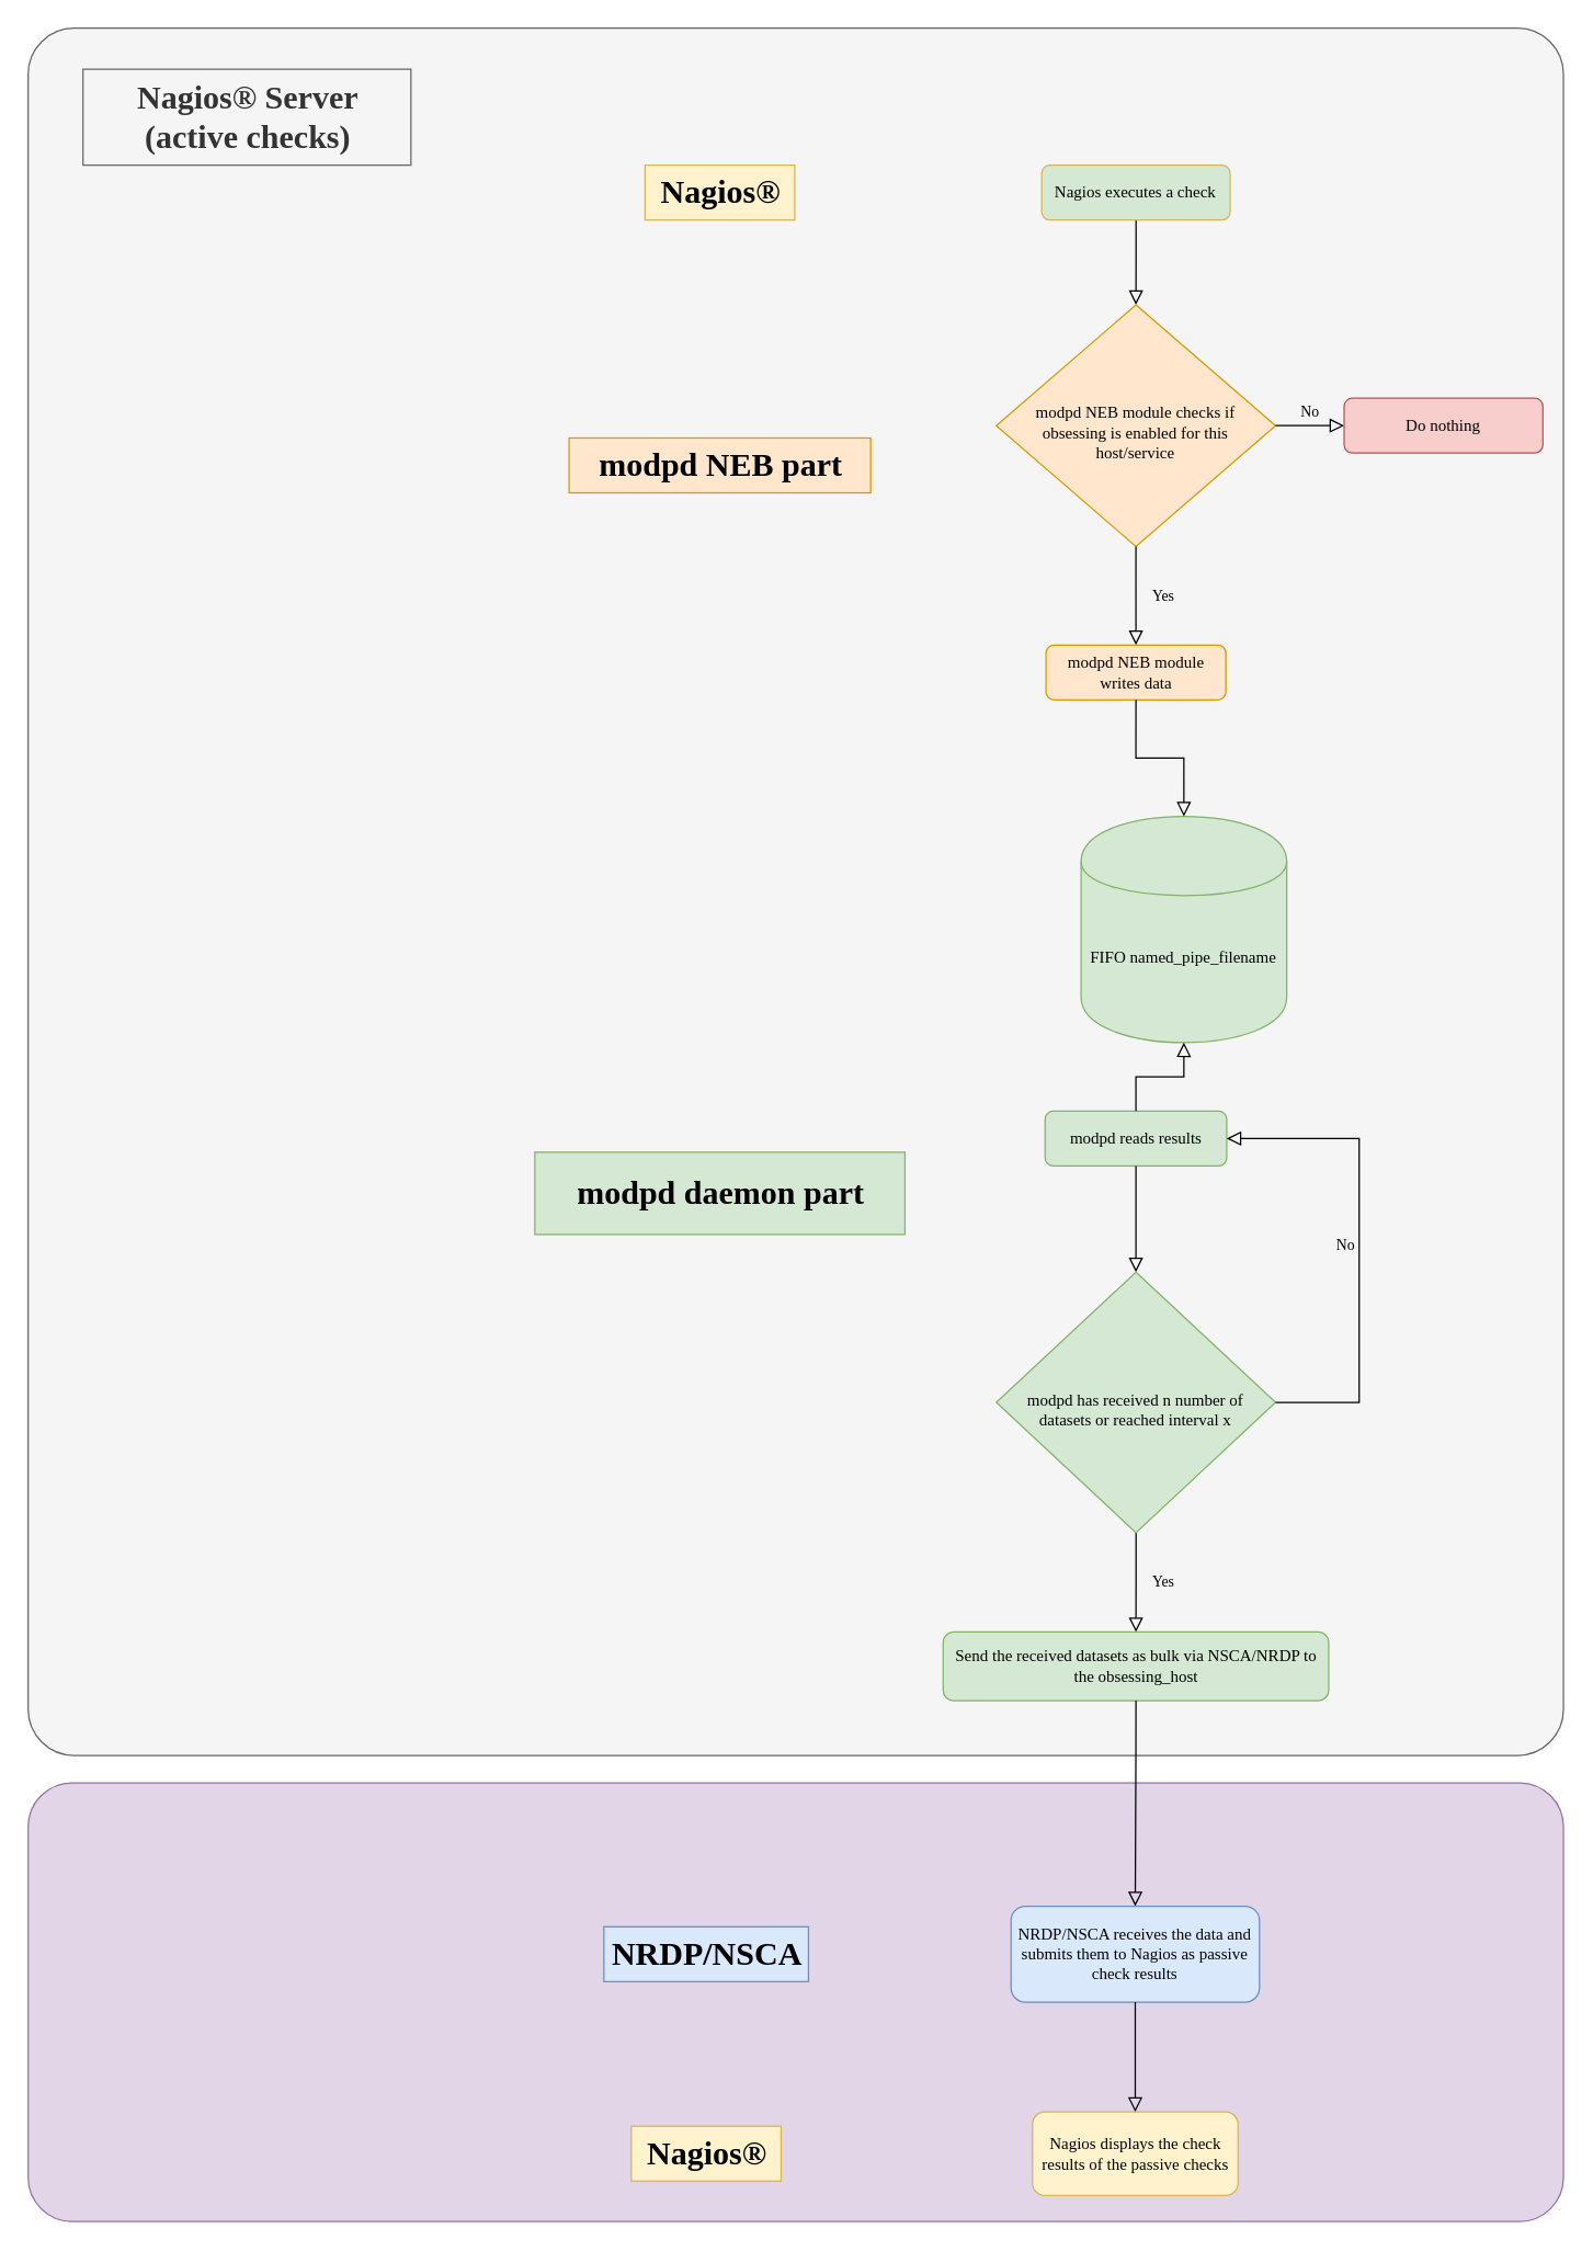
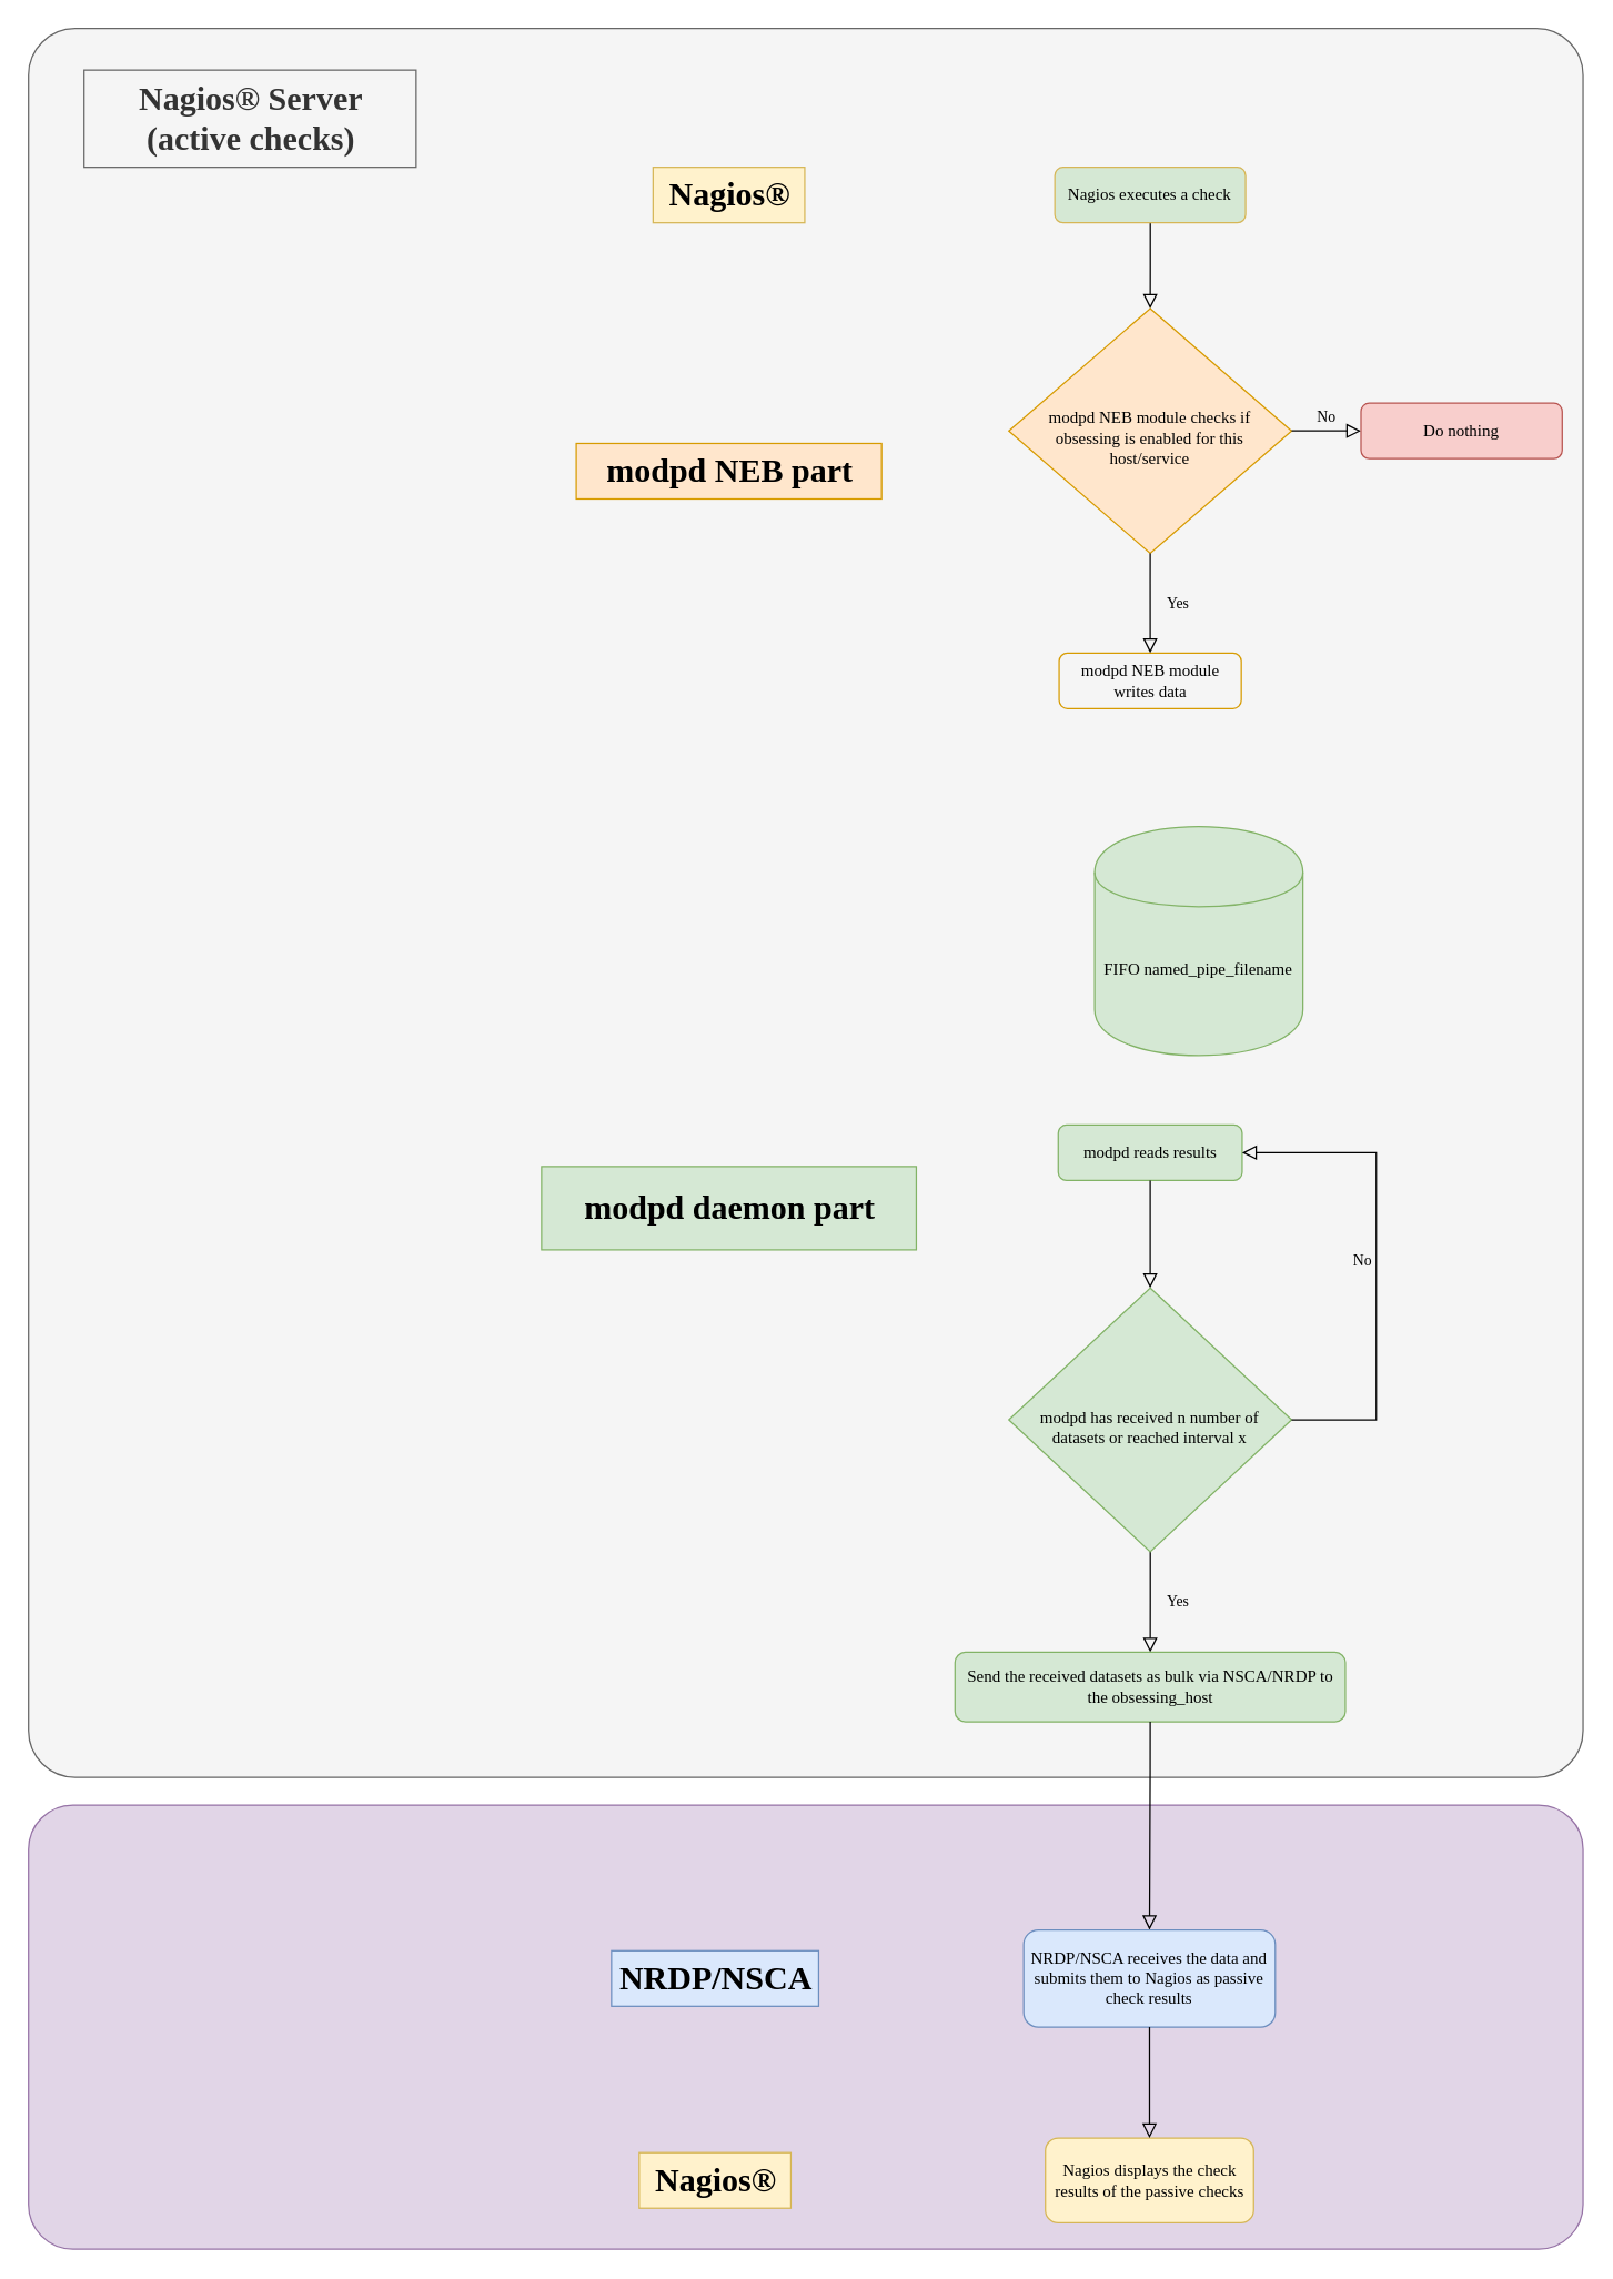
- <mxCell id="9" value="modpd NEB module writes data" style="rounded=1;whiteSpace=wrap;html=1;fontSize=12;glass=0;strokeWidth=1;shadow=0;fontFamily=Lucida Console;fillColor=#ffe6cc;strokeColor=#d79b00;" parent="1" vertex="1"><mxGeometry x="762.51" y="470" width="131.25" height="40" as="geometry" /></mxCell>
+ <mxCell id="9" value="modpd NEB module writes data" style="rounded=1;whiteSpace=wrap;html=1;fontSize=12;glass=0;strokeWidth=1;shadow=0;fontFamily=Lucida Console;fillColor=#f5f5f5;strokeColor=#d79b00;" parent="1" vertex="1"><mxGeometry x="762.51" y="470" width="131.25" height="40" as="geometry" /></mxCell>
- <mxCell id="12" value="" style="rounded=0;html=1;jettySize=auto;orthogonalLoop=1;fontSize=11;endArrow=block;endFill=0;endSize=8;strokeWidth=1;shadow=0;labelBackgroundColor=none;edgeStyle=orthogonalEdgeStyle;exitX=0.5;exitY=1;exitDx=0;exitDy=0;fontFamily=Lucida Console;entryX=0.5;entryY=0;entryDx=0;entryDy=0;" parent="1" source="9" target="7" edge="1"><mxGeometry relative="1" as="geometry"><mxPoint x="1600" y="320" as="sourcePoint" /><mxPoint x="1651.25" y="320" as="targetPoint" /></mxGeometry></mxCell>
- <mxCell id="18" value="" style="rounded=0;html=1;jettySize=auto;orthogonalLoop=1;fontSize=11;endArrow=block;endFill=0;endSize=8;strokeWidth=1;shadow=0;labelBackgroundColor=none;edgeStyle=orthogonalEdgeStyle;exitX=0.5;exitY=0;exitDx=0;exitDy=0;fontFamily=Lucida Console;entryX=0.5;entryY=1;entryDx=0;entryDy=0;" parent="1" source="8" target="7" edge="1"><mxGeometry relative="1" as="geometry"><mxPoint x="1770" y="440" as="sourcePoint" /><mxPoint x="1831.25" y="440" as="targetPoint" /></mxGeometry></mxCell>
